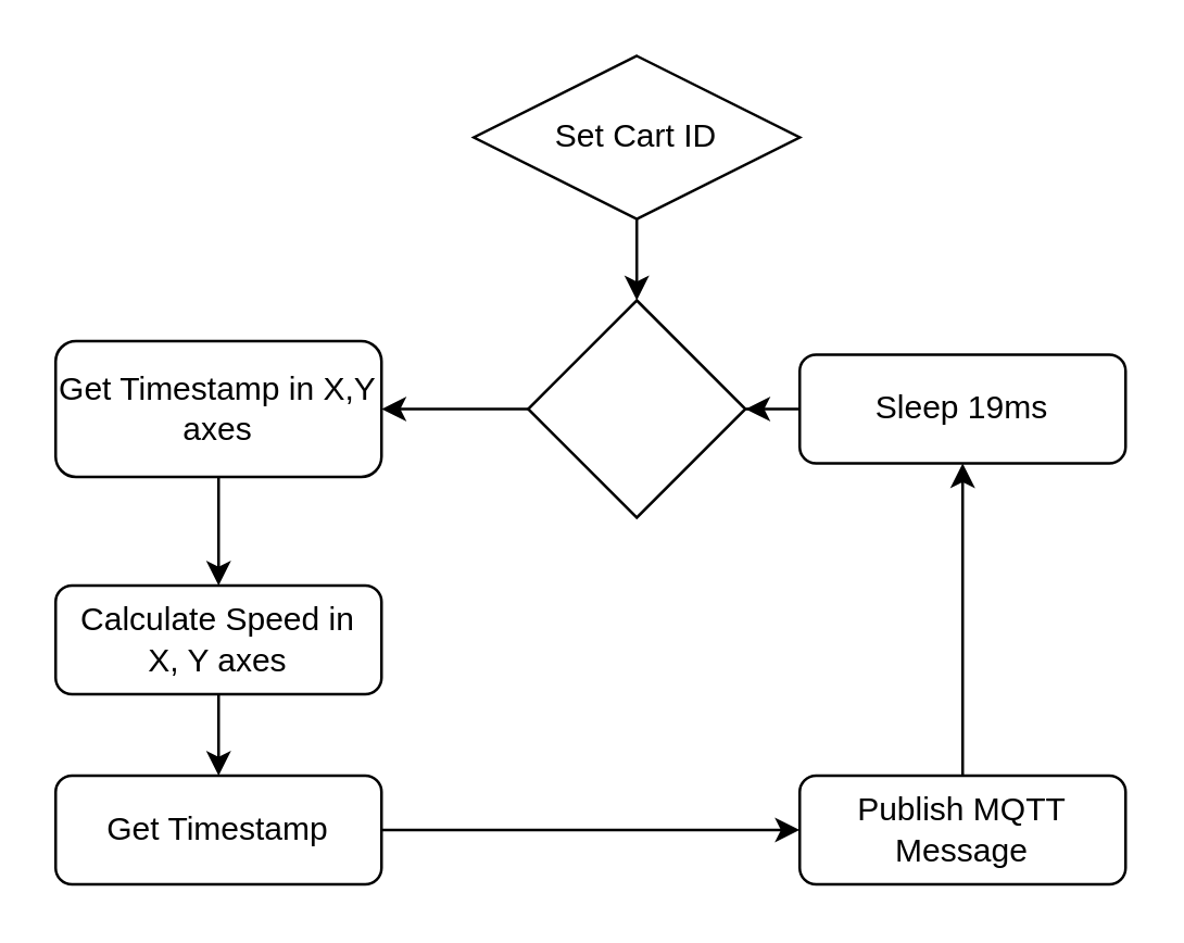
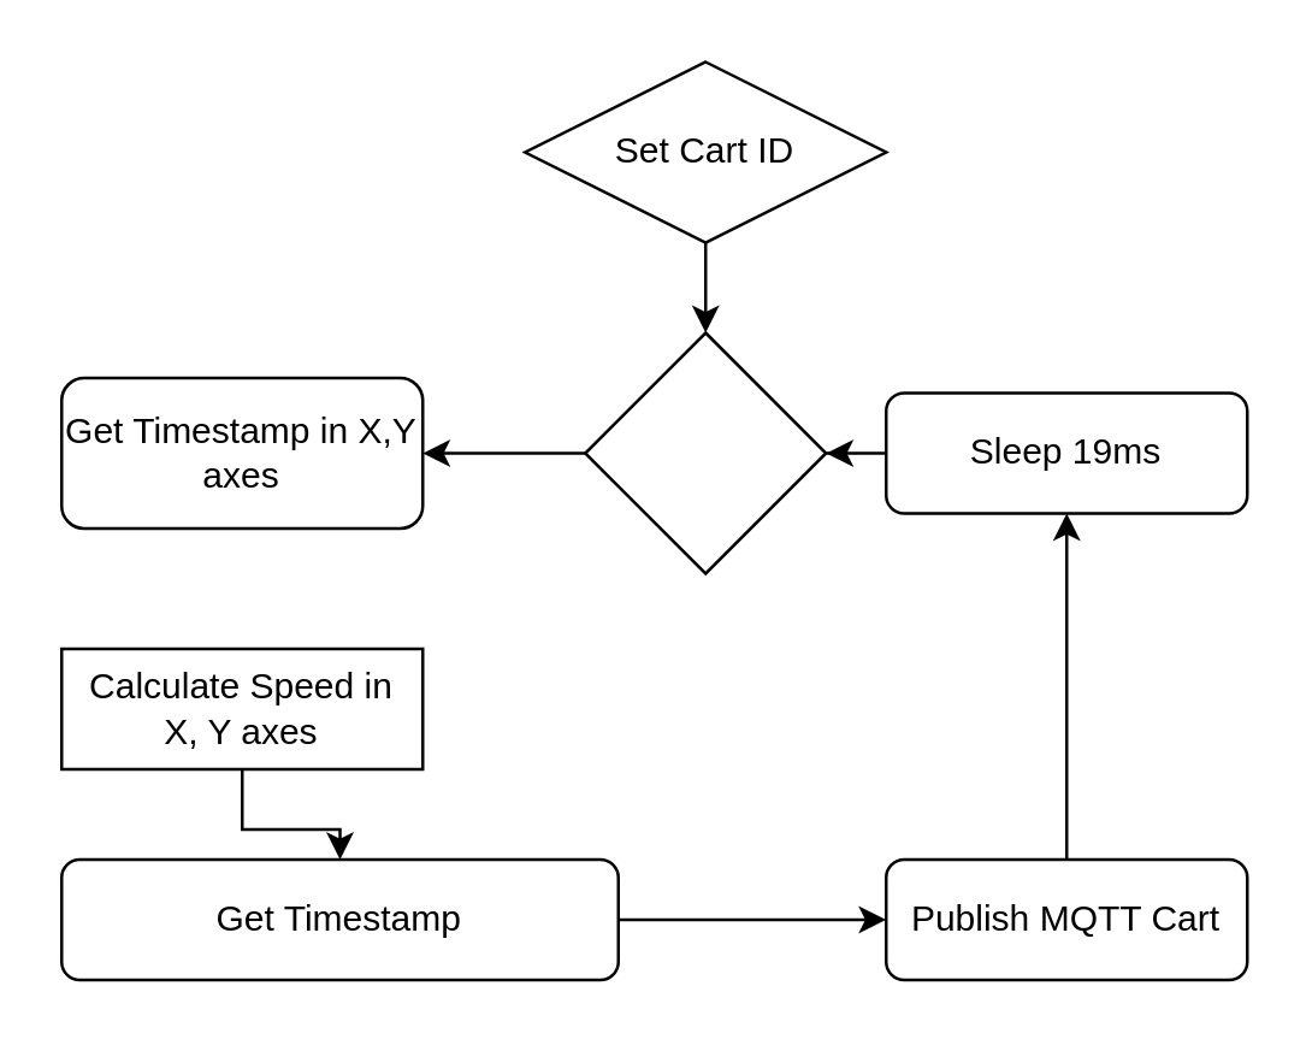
- <mxCell id="12" style="edgeStyle=orthogonalEdgeStyle;rounded=0;orthogonalLoop=1;jettySize=auto;html=1;" parent="1" source="13" target="7" edge="1"><mxGeometry relative="1" as="geometry" /></mxCell>
- <mxCell id="7" value="Calculate Speed in &lt;br&gt;X, Y axes" style="rounded=1;whiteSpace=wrap;html=1;" parent="1" vertex="1"><mxGeometry x="20" y="215" width="120" height="40" as="geometry" /></mxCell>
+ <mxCell id="7" value="Calculate Speed in &lt;br&gt;X, Y axes" style="whiteSpace=wrap;html=1;rounded=0;" parent="1" vertex="1"><mxGeometry x="20" y="215" width="120" height="40" as="geometry" /></mxCell>
- <mxCell id="15" value="Get Timestamp" style="rounded=1;whiteSpace=wrap;html=1;" parent="1" vertex="1"><mxGeometry x="20" y="285" width="120" height="40" as="geometry" /></mxCell>
+ <mxCell id="15" value="Get Timestamp" style="rounded=1;whiteSpace=wrap;html=1;" parent="1" vertex="1"><mxGeometry x="20" y="285" width="185" height="40" as="geometry" /></mxCell>
- <mxCell id="5" value="Publish MQTT Message" style="rounded=1;whiteSpace=wrap;html=1;fontSize=12;glass=0;strokeWidth=1;shadow=0;" parent="1" vertex="1"><mxGeometry x="294" y="285" width="120" height="40" as="geometry" /></mxCell>
+ <mxCell id="5" value="Publish MQTT Cart" style="rounded=1;whiteSpace=wrap;html=1;fontSize=12;glass=0;strokeWidth=1;shadow=0;" parent="1" vertex="1"><mxGeometry x="294" y="285" width="120" height="40" as="geometry" /></mxCell>
